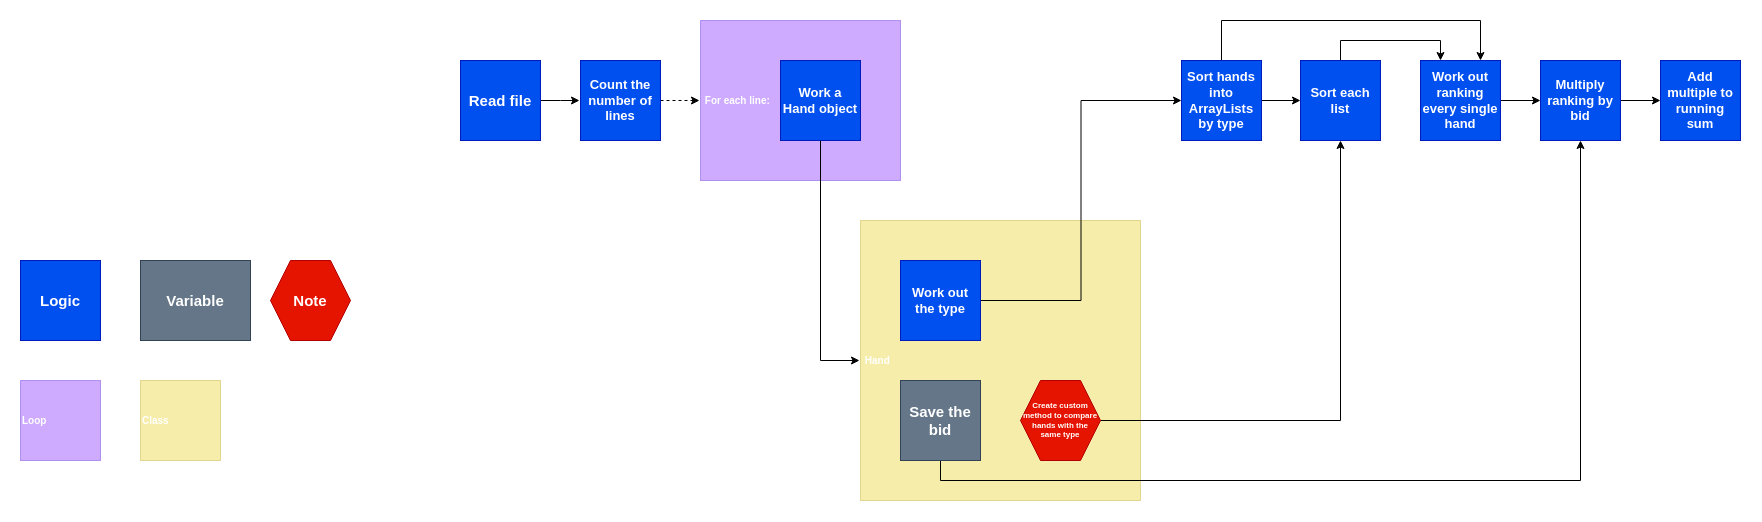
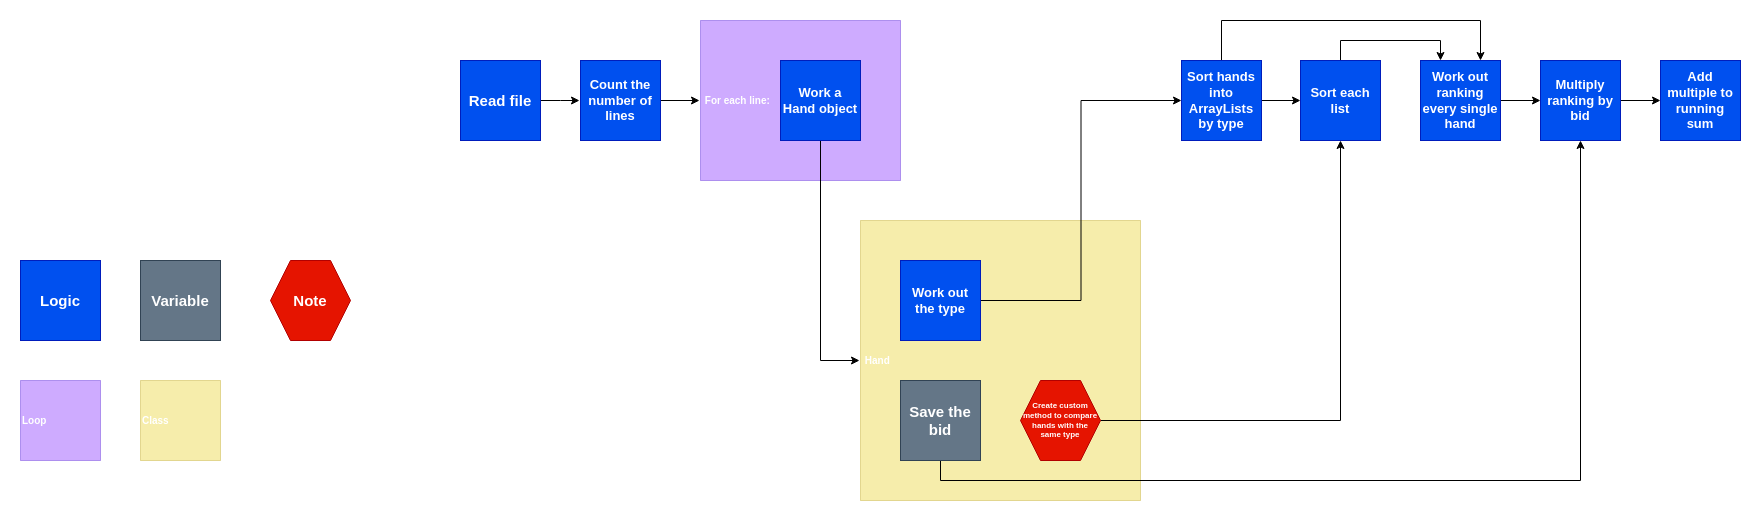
- <mxCell id="9" style="edgeStyle=orthogonalEdgeStyle;rounded=0;orthogonalLoop=1;jettySize=auto;html=1;entryX=0;entryY=0.5;entryDx=0;entryDy=0;dashed=1;" parent="1" source="10" target="11" edge="1"><mxGeometry relative="1" as="geometry" /></mxCell>
+ <mxCell id="9" style="edgeStyle=orthogonalEdgeStyle;rounded=0;orthogonalLoop=1;jettySize=auto;html=1;entryX=0;entryY=0.5;entryDx=0;entryDy=0;" parent="1" source="10" target="11" edge="1"><mxGeometry relative="1" as="geometry" /></mxCell>
- <mxCell id="3" value="Variable" style="rounded=0;whiteSpace=wrap;html=1;fillColor=#647687;fontColor=#ffffff;strokeColor=#314354;fontSize=15;fontStyle=1" parent="1" vertex="1"><mxGeometry x="140" y="260" width="110" height="80" as="geometry" /></mxCell>
+ <mxCell id="3" value="Variable" style="rounded=0;whiteSpace=wrap;html=1;fillColor=#647687;fontColor=#ffffff;strokeColor=#314354;fontSize=15;fontStyle=1" parent="1" vertex="1"><mxGeometry x="140" y="260" width="80" height="80" as="geometry" /></mxCell>
